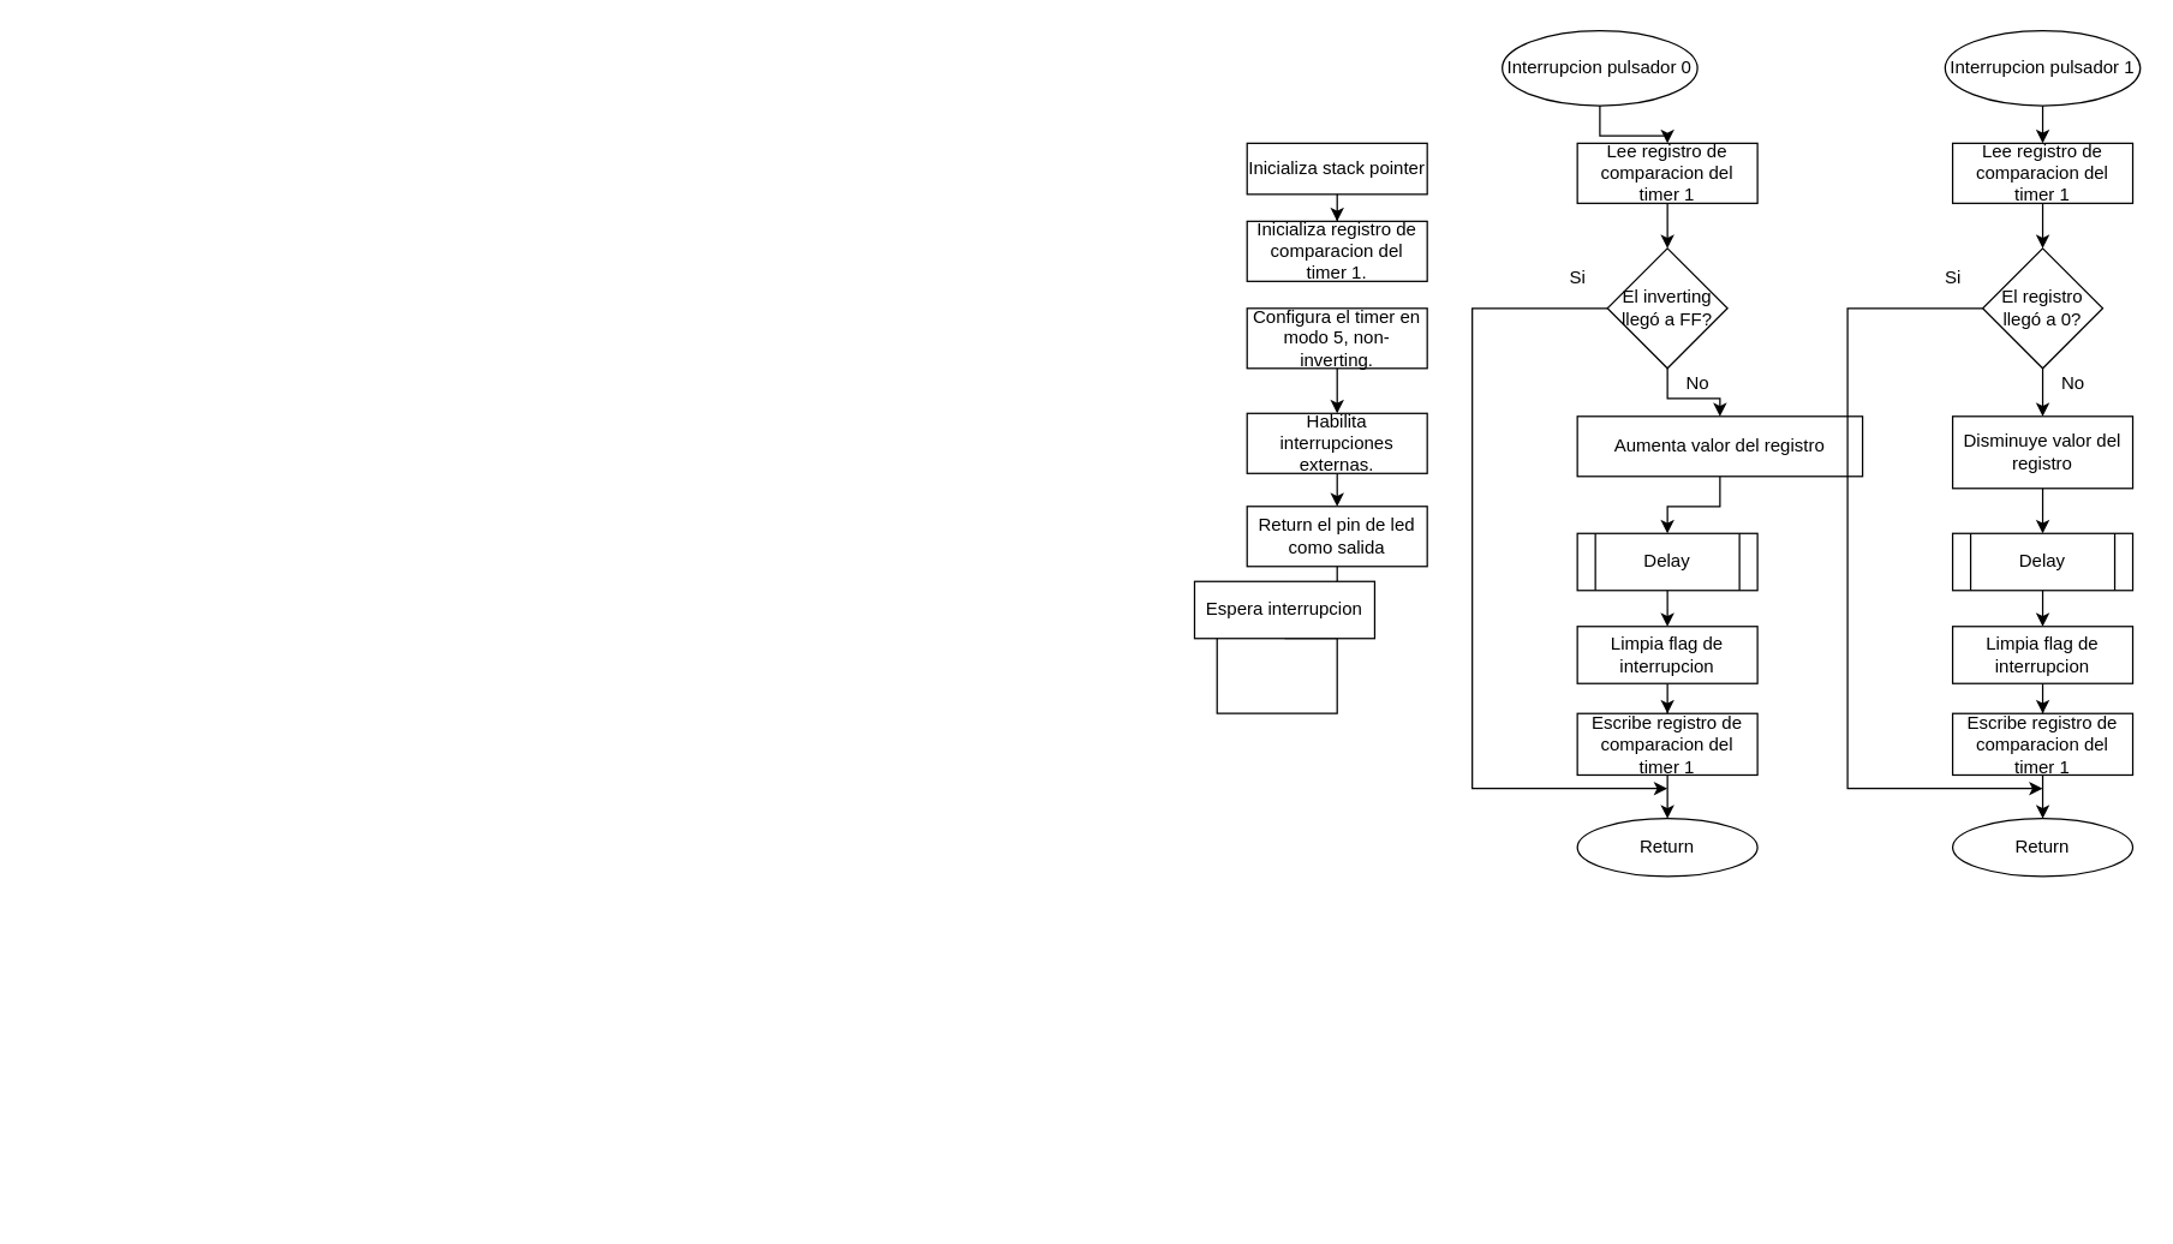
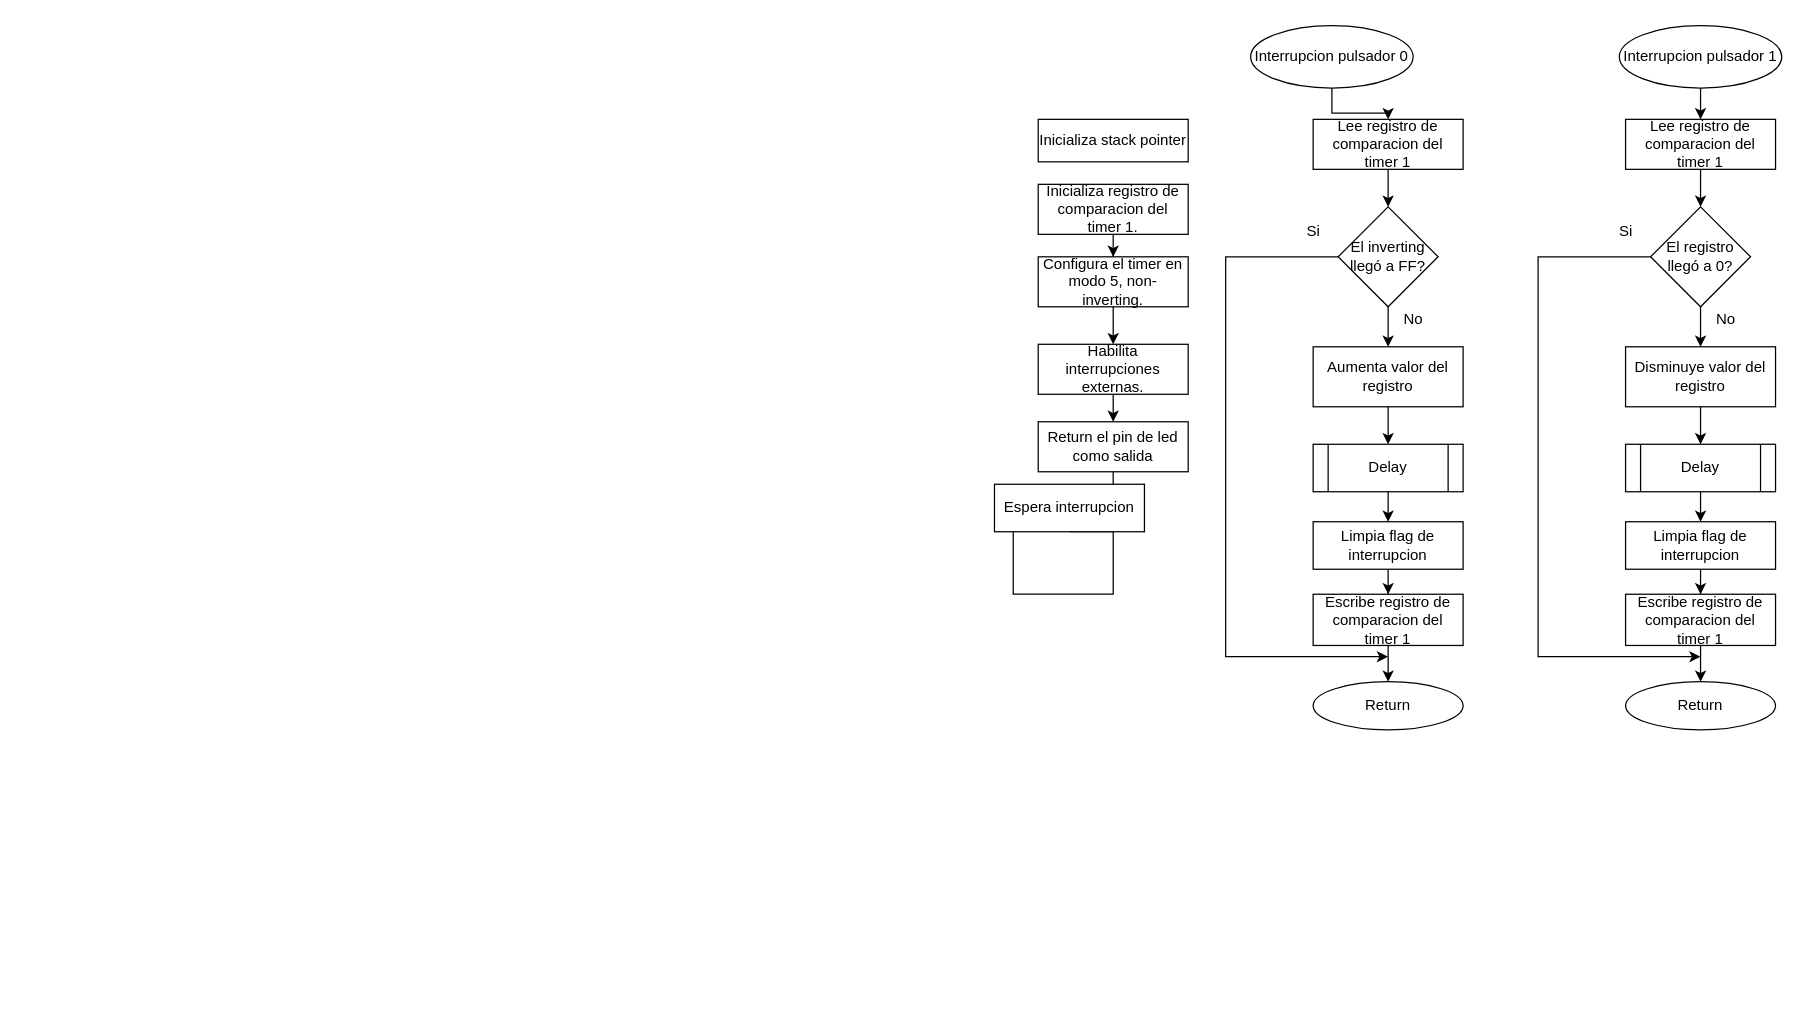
- <mxCell id="3" value="" style="edgeStyle=orthogonalEdgeStyle;rounded=0;orthogonalLoop=1;jettySize=auto;html=1;" edge="1" parent="1" source="4" target="6"><mxGeometry relative="1" as="geometry" /></mxCell>
+ <mxCell id="5" value="" style="edgeStyle=orthogonalEdgeStyle;rounded=0;orthogonalLoop=1;jettySize=auto;html=1;" edge="1" parent="1" source="6" target="10"><mxGeometry relative="1" as="geometry" /></mxCell>
- <mxCell id="23" value="Aumenta valor del registro" style="whiteSpace=wrap;html=1;" vertex="1" parent="1"><mxGeometry x="1050" y="277" width="190" height="40" as="geometry" /></mxCell>
+ <mxCell id="23" value="Aumenta valor del registro" style="whiteSpace=wrap;html=1;" vertex="1" parent="1"><mxGeometry x="1050" y="277" width="120" height="48" as="geometry" /></mxCell>
